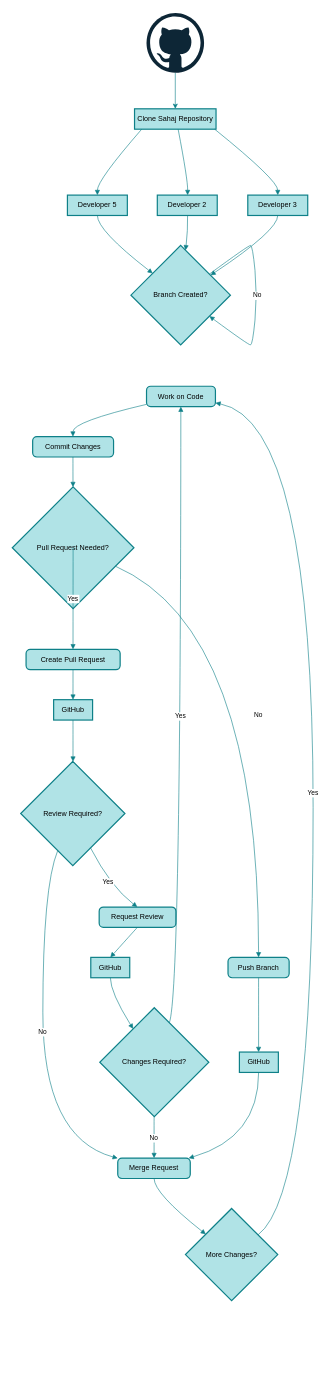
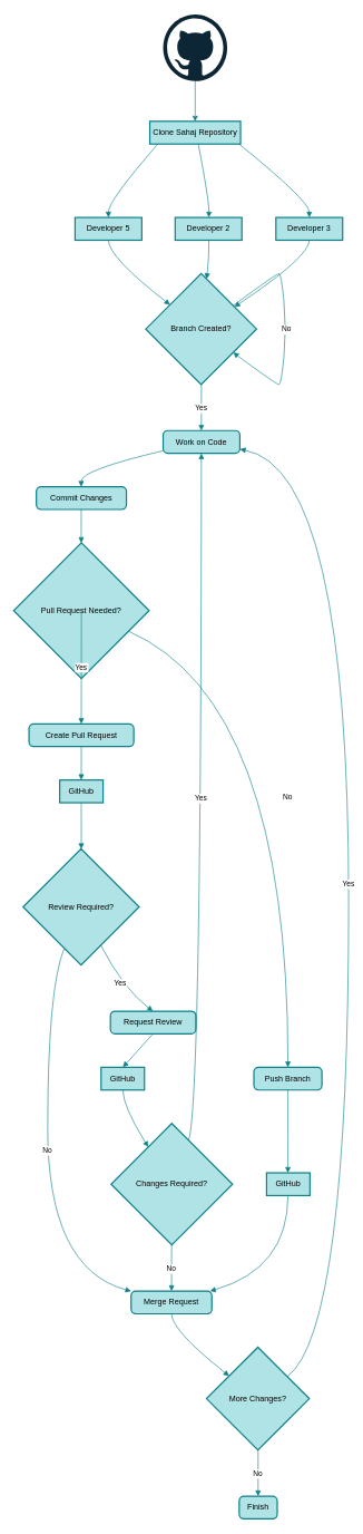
+ <mxCell id="27" value="Yes" style="curved=1;startArrow=none;endArrow=block;exitX=0.502;exitY=0.999;entryX=0.498;entryY=-0.006;rounded=0;fillColor=#b0e3e6;strokeColor=#0e8088;" edge="1" parent="1" source="6" target="7"><mxGeometry relative="1" as="geometry"><Array as="points" /></mxGeometry></mxCell>
+ <mxCell id="43" value="No" style="curved=1;startArrow=none;endArrow=block;exitX=0.502;exitY=1.003;entryX=0.497;entryY=0.014;rounded=0;fillColor=#b0e3e6;strokeColor=#0e8088;" edge="1" parent="1" source="18" target="19"><mxGeometry relative="1" as="geometry"><Array as="points" /></mxGeometry></mxCell>
+ <mxCell id="19" value="Finish" style="rounded=1;absoluteArcSize=1;arcSize=14;whiteSpace=wrap;strokeWidth=2;fillColor=#b0e3e6;strokeColor=#0e8088;" vertex="1" parent="1"><mxGeometry x="358" y="2238" width="57" height="34" as="geometry" /></mxCell>
